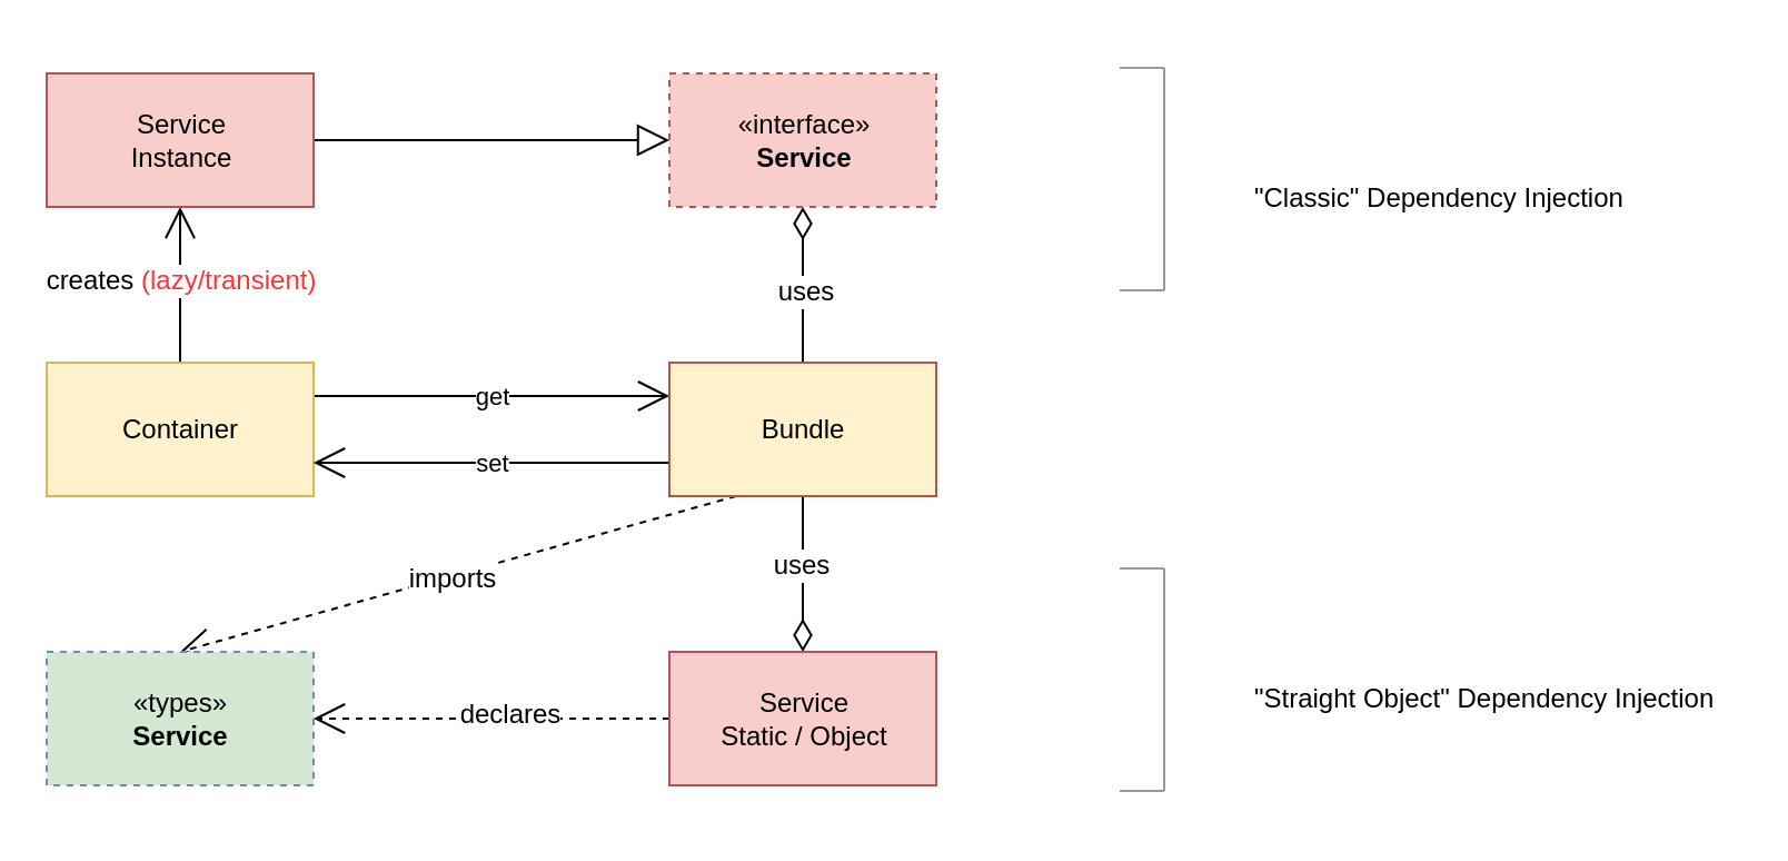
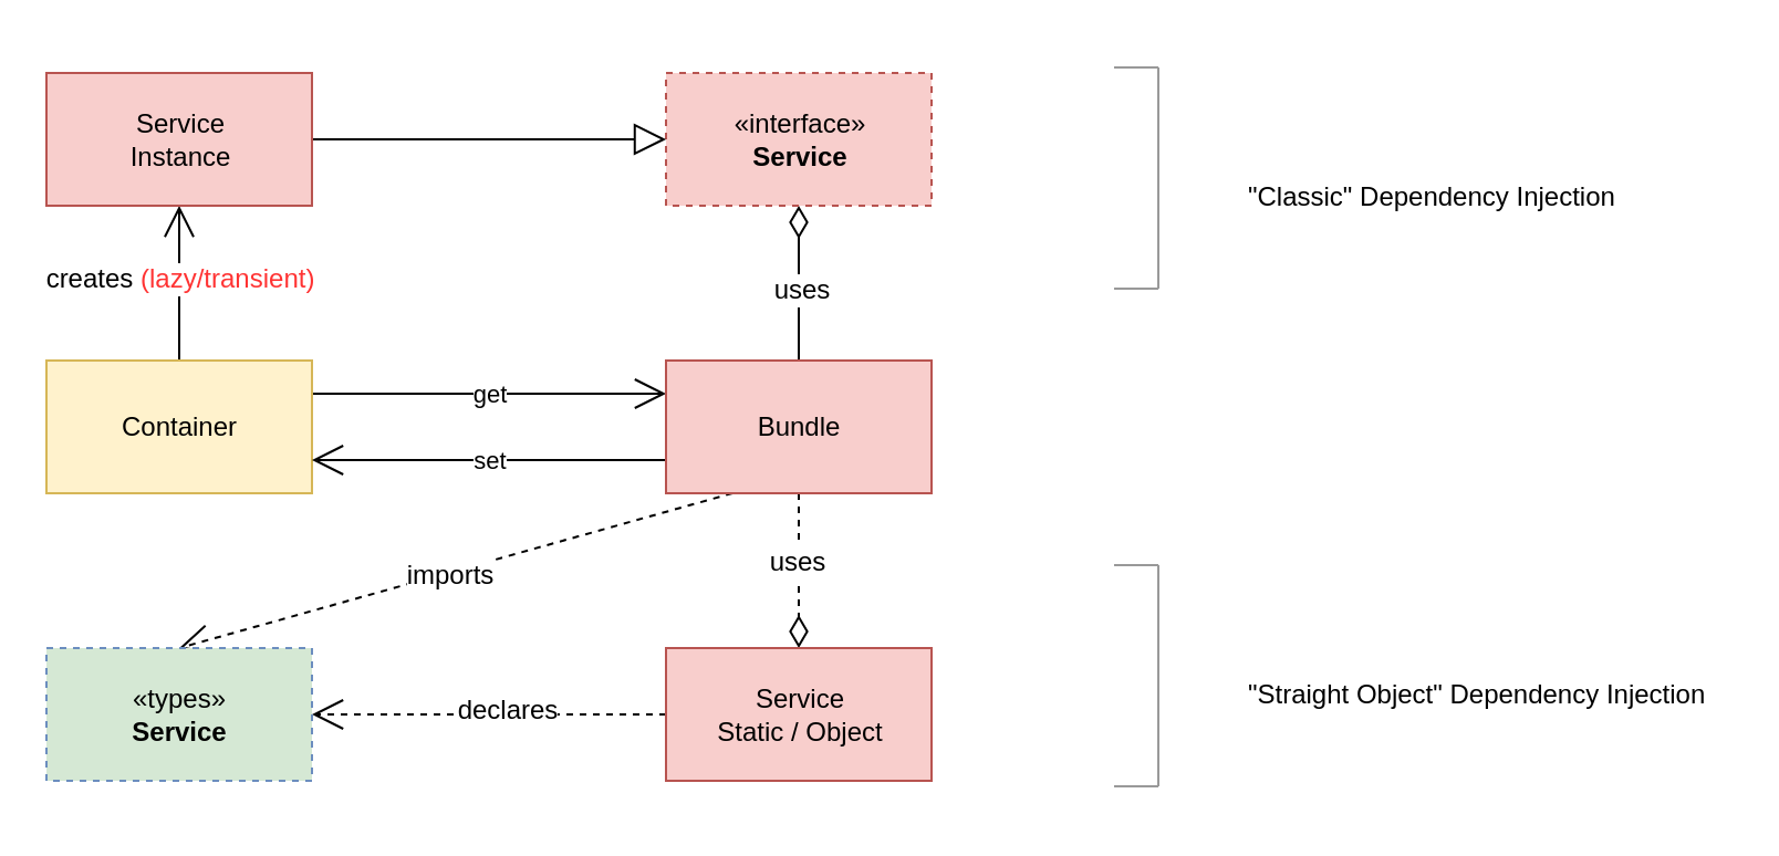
- <mxCell id="13" value="Bundle" style="rounded=0;whiteSpace=wrap;html=1;fillColor=#fff2cc;strokeColor=#b85450;" vertex="1" parent="1"><mxGeometry x="300.5" y="162.5" width="120" height="60" as="geometry" /></mxCell>
+ <mxCell id="13" value="Bundle" style="rounded=0;whiteSpace=wrap;html=1;fillColor=#f8cecc;strokeColor=#b85450;" vertex="1" parent="1"><mxGeometry x="300.5" y="162.5" width="120" height="60" as="geometry" /></mxCell>
- <mxCell id="7" value="" style="edgeStyle=orthogonalEdgeStyle;rounded=0;orthogonalLoop=1;jettySize=auto;html=1;endArrow=diamondThin;endFill=0;endSize=12;entryX=0.5;entryY=0;entryDx=0;entryDy=0;" edge="1" parent="1" source="13" target="19"><mxGeometry relative="1" as="geometry"><mxPoint x="360.5" y="312.5" as="targetPoint" /></mxGeometry></mxCell>
+ <mxCell id="7" value="" style="edgeStyle=orthogonalEdgeStyle;rounded=0;orthogonalLoop=1;jettySize=auto;html=1;endArrow=diamondThin;endFill=0;endSize=12;entryX=0.5;entryY=0;entryDx=0;entryDy=0;dashed=1;" edge="1" parent="1" source="13" target="19"><mxGeometry relative="1" as="geometry"><mxPoint x="360.5" y="312.5" as="targetPoint" /></mxGeometry></mxCell>
